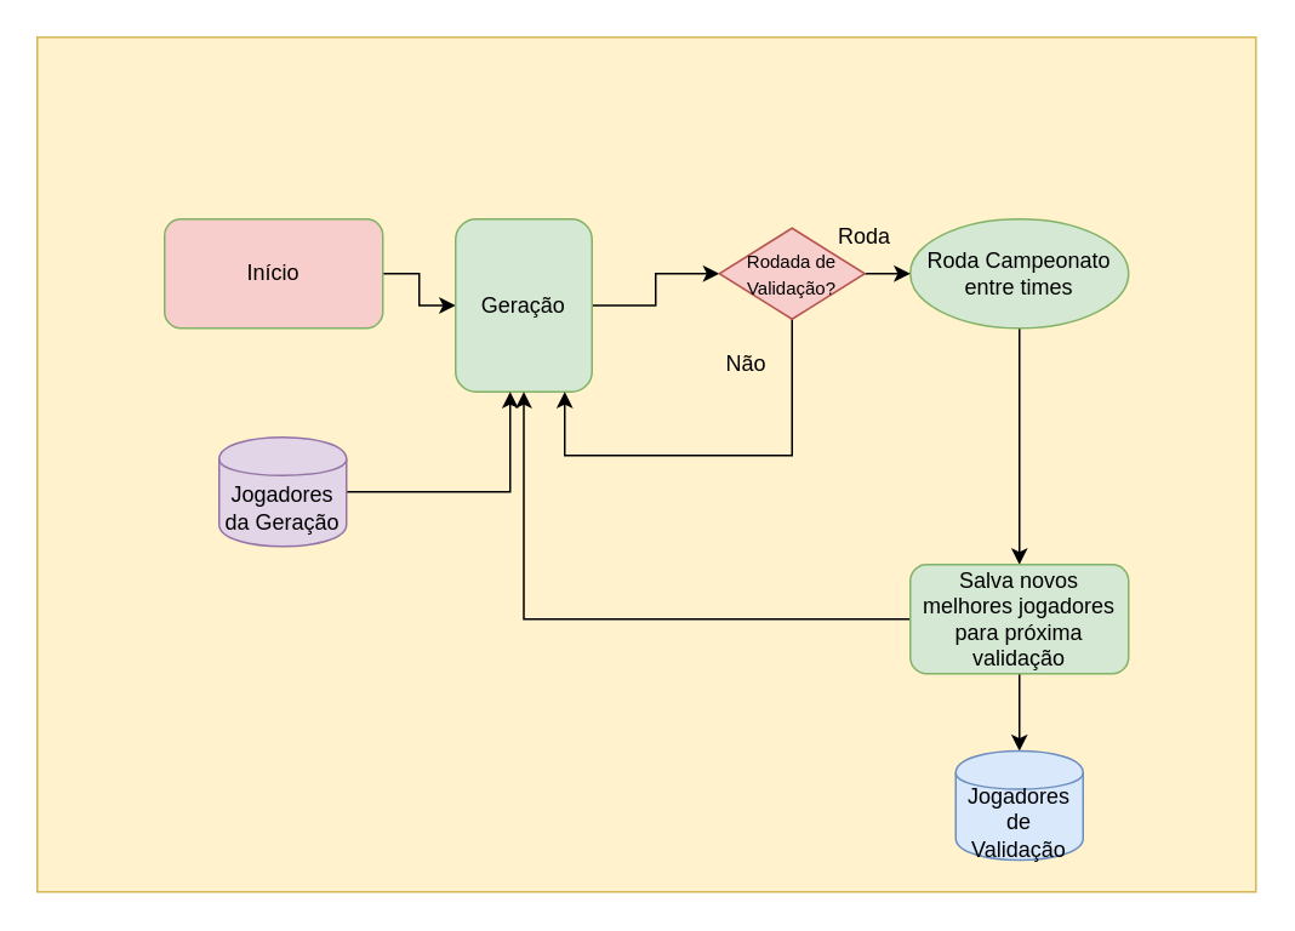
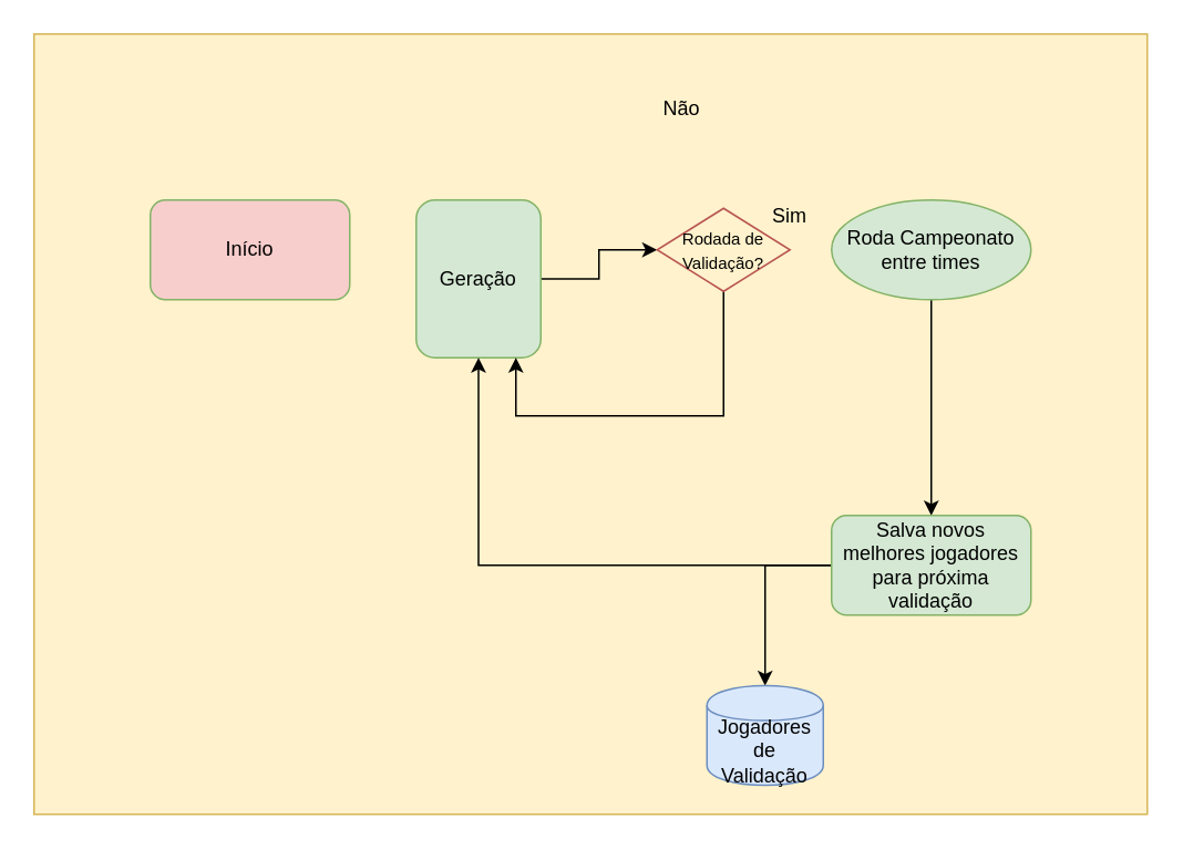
- <mxCell id="15" value="Roda" style="text;html=1;strokeColor=none;fillColor=none;align=center;verticalAlign=middle;whiteSpace=wrap;rounded=0;" vertex="1" parent="1"><mxGeometry x="455" y="120" width="40" height="20" as="geometry" /></mxCell>
+ <mxCell id="15" value="Sim" style="text;html=1;strokeColor=none;fillColor=none;align=center;verticalAlign=middle;whiteSpace=wrap;rounded=0;" vertex="1" parent="1"><mxGeometry x="455" y="120" width="40" height="20" as="geometry" /></mxCell>
- <mxCell id="11" value="&lt;font style=&quot;font-size: 10px&quot;&gt;Rodada de Validação?&lt;/font&gt;" style="rhombus;whiteSpace=wrap;html=1;fillColor=#f8cecc;strokeColor=#b85450;" vertex="1" parent="1"><mxGeometry x="395" y="125" width="80" height="50" as="geometry" /></mxCell>
+ <mxCell id="11" value="&lt;font style=&quot;font-size: 10px&quot;&gt;Rodada de Validação?&lt;/font&gt;" style="rhombus;whiteSpace=wrap;html=1;fillColor=#fff2cc;strokeColor=#b85450;" vertex="1" parent="1"><mxGeometry x="395" y="125" width="80" height="50" as="geometry" /></mxCell>
- <mxCell id="9" style="edgeStyle=orthogonalEdgeStyle;rounded=0;orthogonalLoop=1;jettySize=auto;html=1;" edge="1" parent="1" source="11" target="8"><mxGeometry relative="1" as="geometry" /></mxCell>
- <mxCell id="3" style="edgeStyle=orthogonalEdgeStyle;rounded=0;orthogonalLoop=1;jettySize=auto;html=1;" edge="1" parent="1" source="4" target="6"><mxGeometry relative="1" as="geometry" /></mxCell>
- <mxCell id="16" value="Não" style="text;html=1;strokeColor=none;fillColor=none;align=center;verticalAlign=middle;whiteSpace=wrap;rounded=0;" vertex="1" parent="1"><mxGeometry x="390" y="190" width="40" height="20" as="geometry" /></mxCell>
+ <mxCell id="16" value="Não" style="text;html=1;strokeColor=none;fillColor=none;align=center;verticalAlign=middle;whiteSpace=wrap;rounded=0;" vertex="1" parent="1"><mxGeometry x="390" y="55" width="40" height="20" as="geometry" /></mxCell>
- <mxCell id="19" value="Jogadores da Geração" style="shape=cylinder;whiteSpace=wrap;html=1;boundedLbl=1;backgroundOutline=1;fillColor=#e1d5e7;strokeColor=#9673a6;" vertex="1" parent="1"><mxGeometry x="120" y="240" width="70" height="60" as="geometry" /></mxCell>
- <mxCell id="18" style="edgeStyle=orthogonalEdgeStyle;rounded=0;orthogonalLoop=1;jettySize=auto;html=1;" edge="1" parent="1" source="19" target="6"><mxGeometry relative="1" as="geometry"><Array as="points"><mxPoint x="280" y="270" /></Array></mxGeometry></mxCell>
- <mxCell id="17" value="Jogadores de Validação" style="shape=cylinder;whiteSpace=wrap;html=1;boundedLbl=1;backgroundOutline=1;fillColor=#dae8fc;strokeColor=#6c8ebf;" vertex="1" parent="1"><mxGeometry x="525" y="412.5" width="70" height="60" as="geometry" /></mxCell>
+ <mxCell id="17" value="Jogadores de Validação" style="shape=cylinder;whiteSpace=wrap;html=1;boundedLbl=1;backgroundOutline=1;fillColor=#dae8fc;strokeColor=#6c8ebf;" vertex="1" parent="1"><mxGeometry x="425" y="412.5" width="70" height="60" as="geometry" /></mxCell>
